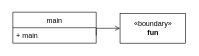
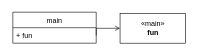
- <mxCell id="4" value="«boundary»&lt;br&gt;&lt;b&gt;fun&lt;br&gt;&lt;/b&gt;" style="html=1;" vertex="1" parent="1"><mxGeometry x="200" y="22" width="110" height="50" as="geometry" /></mxCell>
+ <mxCell id="4" value="«main»&lt;br&gt;&lt;b&gt;fun&lt;br&gt;&lt;/b&gt;" style="html=1;" vertex="1" parent="1"><mxGeometry x="200" y="22" width="110" height="50" as="geometry" /></mxCell>
- <mxCell id="3" value="+ main" style="text;strokeColor=none;fillColor=none;align=left;verticalAlign=top;spacingLeft=4;spacingRight=4;overflow=hidden;rotatable=0;points=[[0,0.5],[1,0.5]];portConstraint=eastwest;" vertex="1" parent="2"><mxGeometry y="26" width="140" height="26" as="geometry" /></mxCell>
+ <mxCell id="3" value="+ fun" style="text;strokeColor=none;fillColor=none;align=left;verticalAlign=top;spacingLeft=4;spacingRight=4;overflow=hidden;rotatable=0;points=[[0,0.5],[1,0.5]];portConstraint=eastwest;" vertex="1" parent="2"><mxGeometry y="26" width="140" height="26" as="geometry" /></mxCell>
